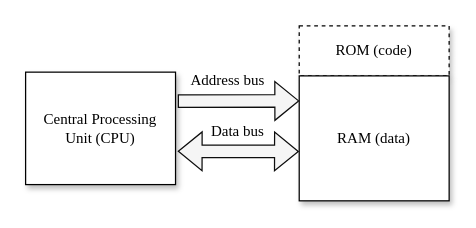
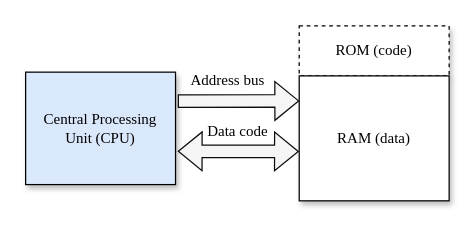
- <mxCell id="2" value="Central Processing &lt;br&gt;Unit (CPU)" style="rounded=0;whiteSpace=wrap;html=1;fontFamily=Computer Modern;shadow=1;" parent="1" vertex="1"><mxGeometry x="20" y="57" width="120" height="90" as="geometry" /></mxCell>
+ <mxCell id="2" value="Central Processing &lt;br&gt;Unit (CPU)" style="rounded=0;whiteSpace=wrap;html=1;fontFamily=Computer Modern;shadow=1;fillColor=#dae8fc;" parent="1" vertex="1"><mxGeometry x="20" y="57" width="120" height="90" as="geometry" /></mxCell>
- <mxCell id="8" value="Data bus" style="text;html=1;strokeColor=none;fillColor=none;align=center;verticalAlign=middle;whiteSpace=wrap;rounded=0;fontFamily=Computer Modern;" parent="1" vertex="1"><mxGeometry x="150" y="95" width="80" height="20" as="geometry" /></mxCell>
+ <mxCell id="8" value="Data code" style="text;html=1;strokeColor=none;fillColor=none;align=center;verticalAlign=middle;whiteSpace=wrap;rounded=0;fontFamily=Computer Modern;" parent="1" vertex="1"><mxGeometry x="150" y="95" width="80" height="20" as="geometry" /></mxCell>
